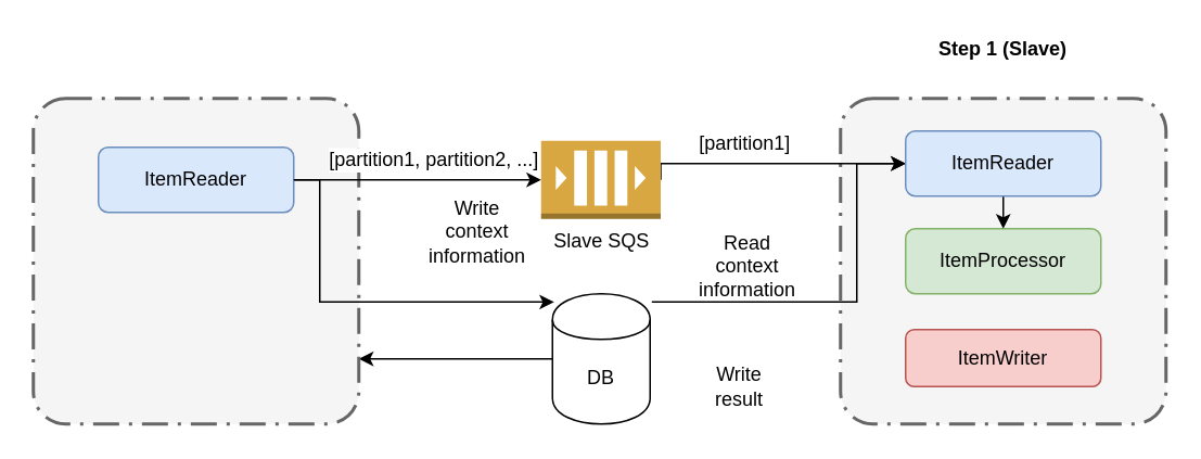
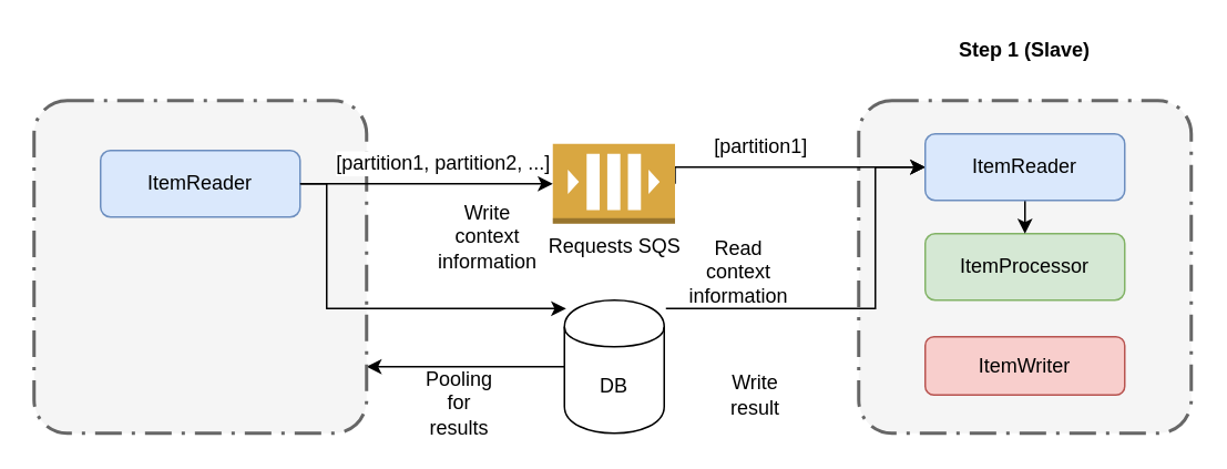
- <mxCell id="10" value="Slave SQS" style="outlineConnect=0;dashed=0;verticalLabelPosition=bottom;verticalAlign=top;align=center;html=1;shape=mxgraph.aws3.queue;fillColor=#D9A741;gradientColor=none;" parent="1" vertex="1"><mxGeometry x="332" y="86" width="73.5" height="48" as="geometry" /></mxCell>
+ <mxCell id="10" value="Requests SQS" style="outlineConnect=0;dashed=0;verticalLabelPosition=bottom;verticalAlign=top;align=center;html=1;shape=mxgraph.aws3.queue;fillColor=#D9A741;gradientColor=none;" parent="1" vertex="1"><mxGeometry x="332" y="86" width="73.5" height="48" as="geometry" /></mxCell>
- <mxCell id="21" value="Read context information" style="text;html=1;strokeColor=none;fillColor=none;align=center;verticalAlign=middle;whiteSpace=wrap;rounded=0;" vertex="1" parent="1"><mxGeometry x="428" y="153" width="62" height="20" as="geometry" /></mxCell>
+ <mxCell id="21" value="Read context information" style="text;html=1;strokeColor=none;fillColor=none;align=center;verticalAlign=middle;whiteSpace=wrap;rounded=0;" vertex="1" parent="1"><mxGeometry x="413" y="153" width="62" height="20" as="geometry" /></mxCell>
+ <mxCell id="18" value="Pooling for results" style="text;html=1;strokeColor=none;fillColor=none;align=center;verticalAlign=middle;whiteSpace=wrap;rounded=0;" vertex="1" parent="1"><mxGeometry x="256" y="232" width="40" height="20" as="geometry" /></mxCell>
